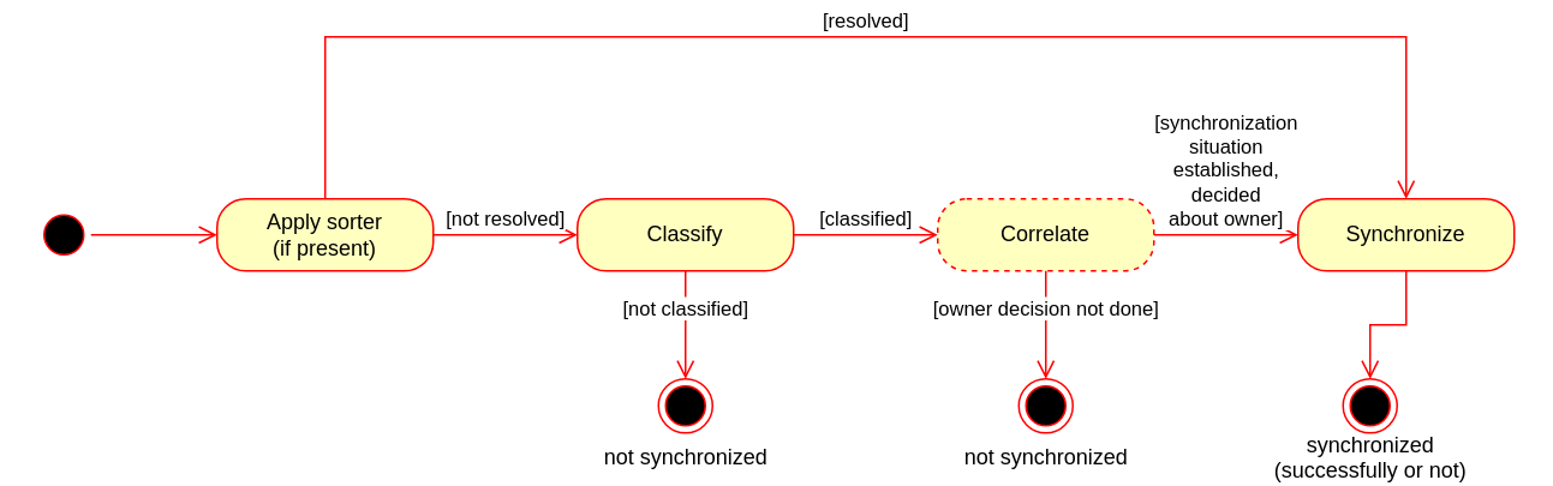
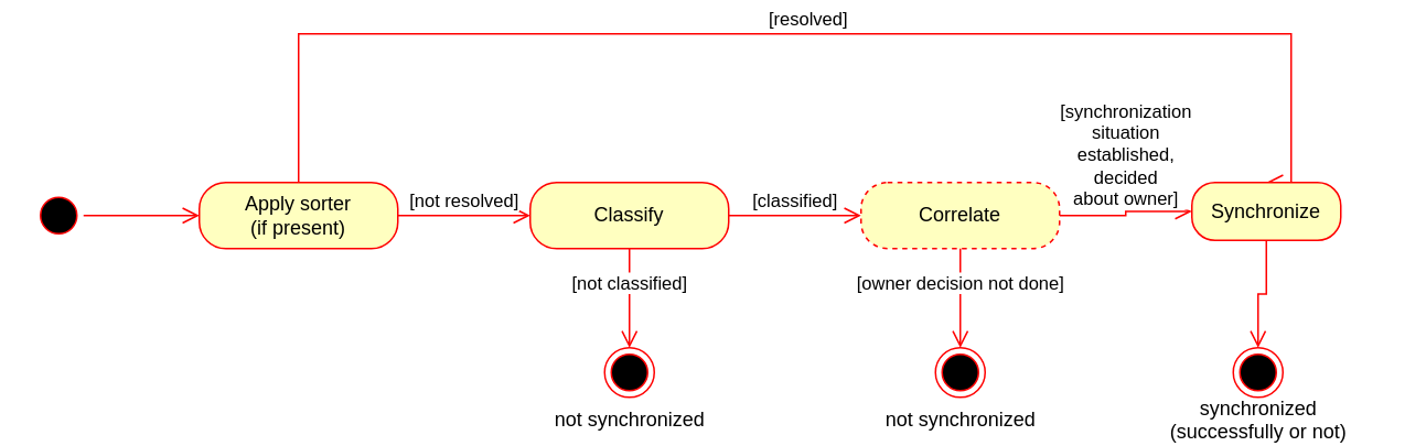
- <mxCell id="13" value="Synchronize" style="rounded=1;whiteSpace=wrap;html=1;arcSize=40;fontColor=#000000;fillColor=#ffffc0;strokeColor=#ff0000;" vertex="1" parent="1"><mxGeometry x="720" y="110" width="120" height="40" as="geometry" /></mxCell>
+ <mxCell id="13" value="Synchronize" style="rounded=1;whiteSpace=wrap;html=1;arcSize=40;fontColor=#000000;fillColor=#ffffc0;strokeColor=#ff0000;" vertex="1" parent="1"><mxGeometry x="720" y="110" width="90" height="35" as="geometry" /></mxCell>
